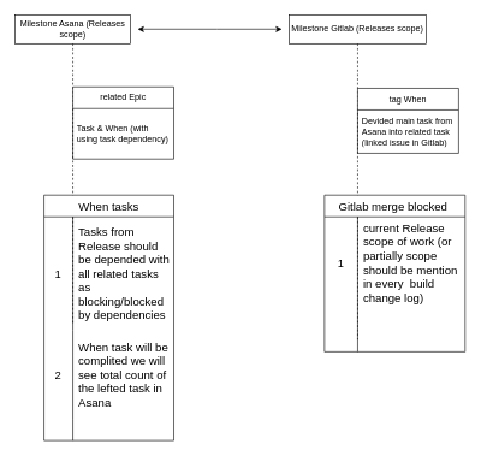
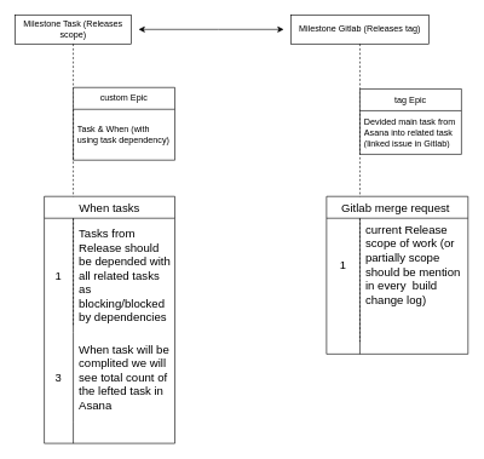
- <mxCell id="2" value="Milestone Asana (Releases scope)" style="shape=umlLifeline;perimeter=lifelinePerimeter;whiteSpace=wrap;html=1;container=1;dropTarget=0;collapsible=0;recursiveResize=0;outlineConnect=0;portConstraint=eastwest;newEdgeStyle={&quot;edgeStyle&quot;:&quot;elbowEdgeStyle&quot;,&quot;elbow&quot;:&quot;vertical&quot;,&quot;curved&quot;:0,&quot;rounded&quot;:0};" vertex="1" parent="1"><mxGeometry x="20" y="20" width="160" height="430" as="geometry" /></mxCell>
+ <mxCell id="2" value="Milestone Task (Releases scope)" style="shape=umlLifeline;perimeter=lifelinePerimeter;whiteSpace=wrap;html=1;container=1;dropTarget=0;collapsible=0;recursiveResize=0;outlineConnect=0;portConstraint=eastwest;newEdgeStyle={&quot;edgeStyle&quot;:&quot;elbowEdgeStyle&quot;,&quot;elbow&quot;:&quot;vertical&quot;,&quot;curved&quot;:0,&quot;rounded&quot;:0};" vertex="1" parent="1"><mxGeometry x="20" y="20" width="160" height="430" as="geometry" /></mxCell>
- <mxCell id="3" value="Milestone Gitlab (Releases scope)" style="shape=umlLifeline;perimeter=lifelinePerimeter;whiteSpace=wrap;html=1;container=1;dropTarget=0;collapsible=0;recursiveResize=0;outlineConnect=0;portConstraint=eastwest;newEdgeStyle={&quot;edgeStyle&quot;:&quot;elbowEdgeStyle&quot;,&quot;elbow&quot;:&quot;vertical&quot;,&quot;curved&quot;:0,&quot;rounded&quot;:0};" vertex="1" parent="1"><mxGeometry x="400" y="20" width="190" height="450" as="geometry" /></mxCell>
+ <mxCell id="3" value="Milestone Gitlab (Releases tag)" style="shape=umlLifeline;perimeter=lifelinePerimeter;whiteSpace=wrap;html=1;container=1;dropTarget=0;collapsible=0;recursiveResize=0;outlineConnect=0;portConstraint=eastwest;newEdgeStyle={&quot;edgeStyle&quot;:&quot;elbowEdgeStyle&quot;,&quot;elbow&quot;:&quot;vertical&quot;,&quot;curved&quot;:0,&quot;rounded&quot;:0};" vertex="1" parent="1"><mxGeometry x="400" y="20" width="190" height="450" as="geometry" /></mxCell>
- <mxCell id="5" value="related Epic" style="swimlane;fontStyle=0;childLayout=stackLayout;horizontal=1;startSize=30;horizontalStack=0;resizeParent=1;resizeParentMax=0;resizeLast=0;collapsible=1;marginBottom=0;whiteSpace=wrap;html=1;" vertex="1" parent="1"><mxGeometry x="100" y="120" width="140" height="100" as="geometry" /></mxCell>
+ <mxCell id="5" value="custom Epic" style="swimlane;fontStyle=0;childLayout=stackLayout;horizontal=1;startSize=30;horizontalStack=0;resizeParent=1;resizeParentMax=0;resizeLast=0;collapsible=1;marginBottom=0;whiteSpace=wrap;html=1;" vertex="1" parent="1"><mxGeometry x="100" y="120" width="140" height="100" as="geometry" /></mxCell>
- <mxCell id="7" value="tag When" style="swimlane;fontStyle=0;childLayout=stackLayout;horizontal=1;startSize=30;horizontalStack=0;resizeParent=1;resizeParentMax=0;resizeLast=0;collapsible=1;marginBottom=0;whiteSpace=wrap;html=1;" vertex="1" parent="1"><mxGeometry x="495" y="122" width="140" height="90" as="geometry" /></mxCell>
+ <mxCell id="7" value="tag Epic" style="swimlane;fontStyle=0;childLayout=stackLayout;horizontal=1;startSize=30;horizontalStack=0;resizeParent=1;resizeParentMax=0;resizeLast=0;collapsible=1;marginBottom=0;whiteSpace=wrap;html=1;" vertex="1" parent="1"><mxGeometry x="495" y="122" width="140" height="90" as="geometry" /></mxCell>
- <mxCell id="9" value="Gitlab merge blocked " style="shape=table;startSize=30;container=1;collapsible=0;childLayout=tableLayout;fixedRows=1;rowLines=0;fontStyle=0;strokeColor=default;fontSize=16;" vertex="1" parent="1"><mxGeometry x="449" y="270" width="195" height="217" as="geometry" /></mxCell>
+ <mxCell id="9" value="Gitlab merge request " style="shape=table;startSize=30;container=1;collapsible=0;childLayout=tableLayout;fixedRows=1;rowLines=0;fontStyle=0;strokeColor=default;fontSize=16;" vertex="1" parent="1"><mxGeometry x="449" y="270" width="195" height="217" as="geometry" /></mxCell>
- <mxCell id="24" value="2" style="shape=partialRectangle;html=1;whiteSpace=wrap;connectable=0;fillColor=none;top=0;left=0;bottom=0;right=0;overflow=hidden;strokeColor=inherit;fontSize=16;" vertex="1" parent="23"><mxGeometry width="40" height="123" as="geometry"><mxRectangle width="40" height="123" as="alternateBounds" /></mxGeometry></mxCell>
+ <mxCell id="24" value="3" style="shape=partialRectangle;html=1;whiteSpace=wrap;connectable=0;fillColor=none;top=0;left=0;bottom=0;right=0;overflow=hidden;strokeColor=inherit;fontSize=16;" vertex="1" parent="23"><mxGeometry width="40" height="123" as="geometry"><mxRectangle width="40" height="123" as="alternateBounds" /></mxGeometry></mxCell>
